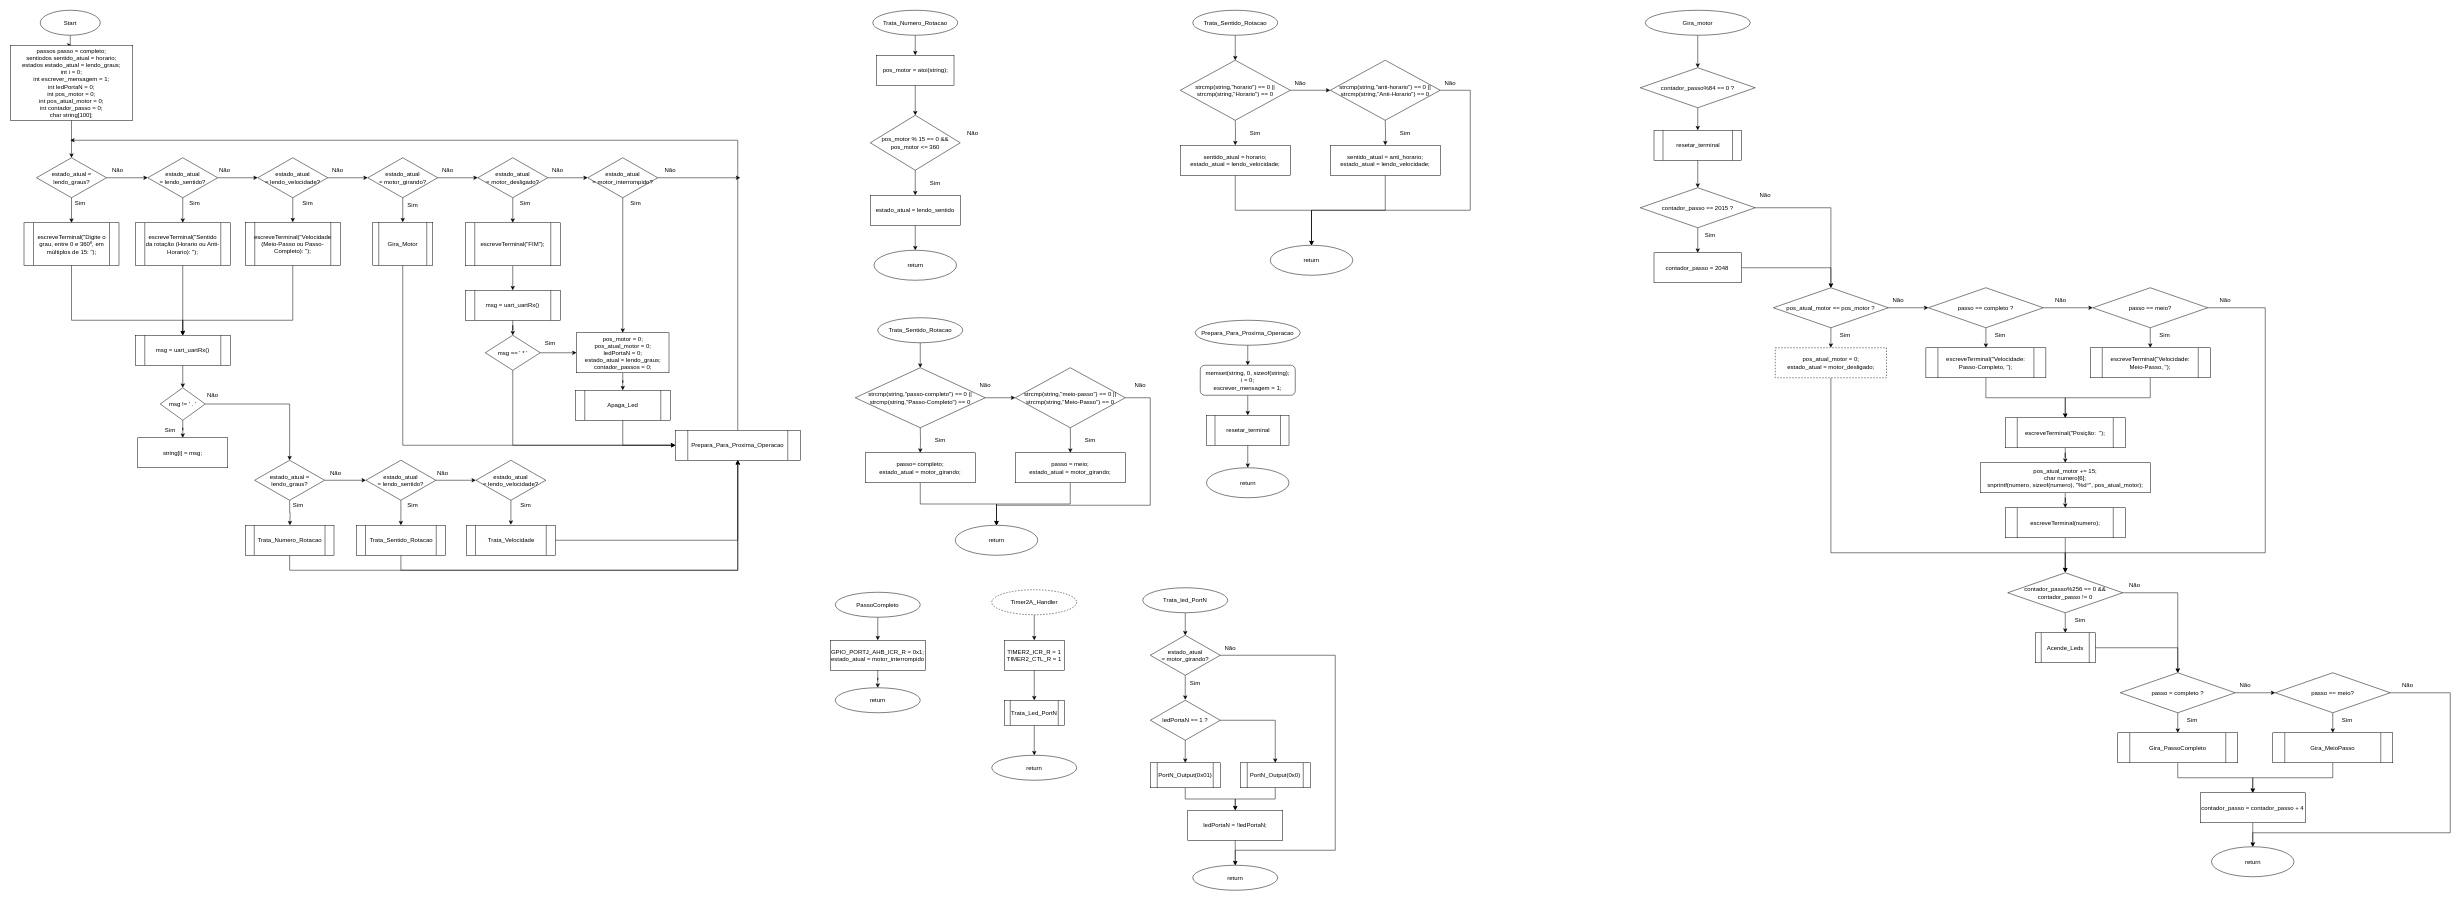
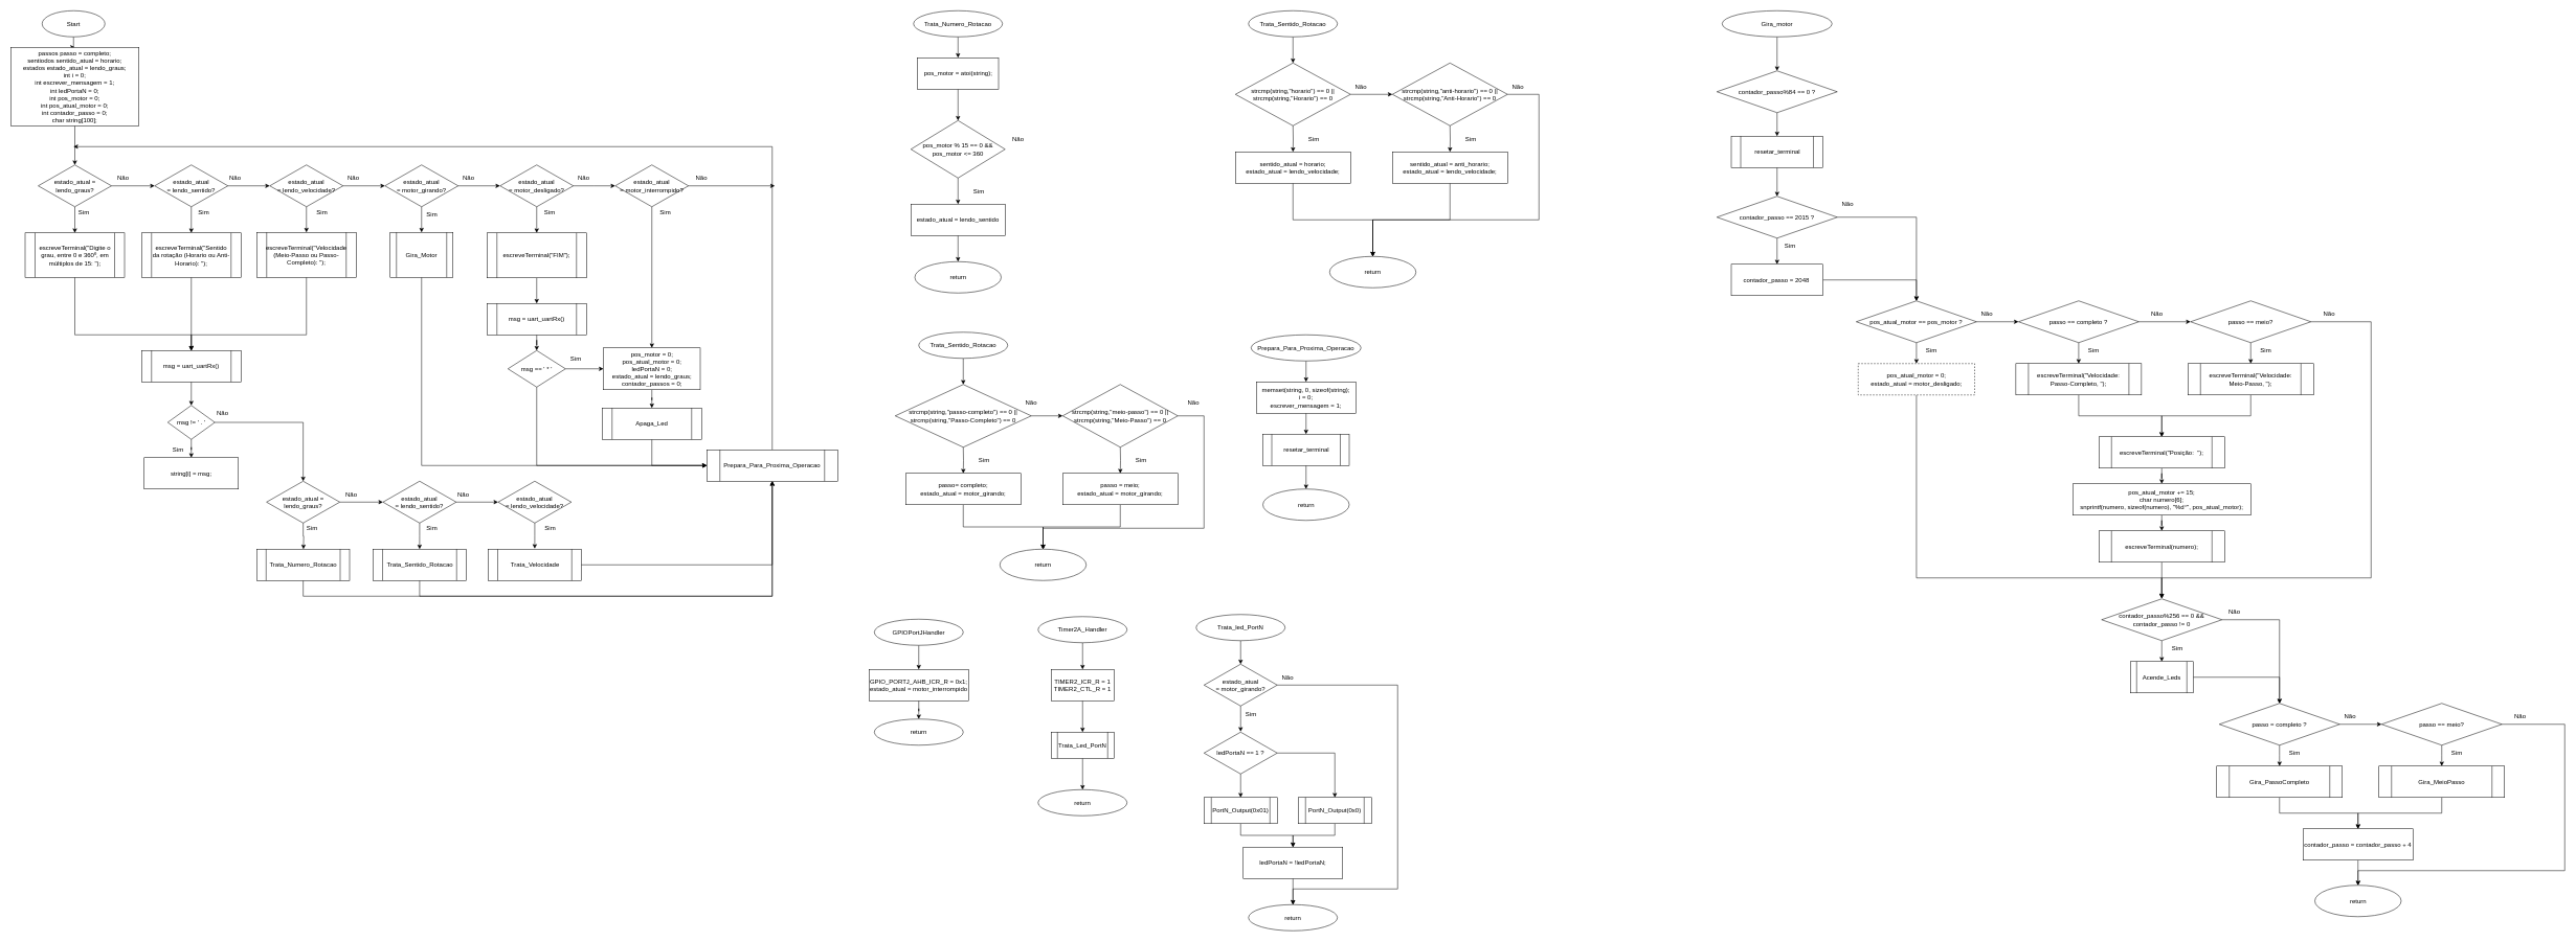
- <mxCell id="133" value="memset(string, 0, sizeof(string);&lt;br&gt;i = 0;&lt;br&gt;escrever_mensagem = 1;&lt;br&gt;" style="whiteSpace=wrap;html=1;rounded=1;" parent="1" vertex="1"><mxGeometry x="2400" y="730" width="190" height="60" as="geometry" /></mxCell>
+ <mxCell id="133" value="memset(string, 0, sizeof(string);&lt;br&gt;i = 0;&lt;br&gt;escrever_mensagem = 1;&lt;br&gt;" style="whiteSpace=wrap;html=1;" parent="1" vertex="1"><mxGeometry x="2400" y="730" width="190" height="60" as="geometry" /></mxCell>
- <mxCell id="207" value="Timer2A_Handler" style="ellipse;whiteSpace=wrap;html=1;dashed=1;" vertex="1" parent="1"><mxGeometry x="1983" y="1179" width="170" height="50" as="geometry" /></mxCell>
+ <mxCell id="207" value="Timer2A_Handler" style="ellipse;whiteSpace=wrap;html=1;" vertex="1" parent="1"><mxGeometry x="1983" y="1179" width="170" height="50" as="geometry" /></mxCell>
- <mxCell id="202" value="PassoCompleto" style="ellipse;whiteSpace=wrap;html=1;" vertex="1" parent="1"><mxGeometry x="1670" y="1184" width="170" height="50" as="geometry" /></mxCell>
+ <mxCell id="202" value="GPIOPortJHandler" style="ellipse;whiteSpace=wrap;html=1;" vertex="1" parent="1"><mxGeometry x="1670" y="1184" width="170" height="50" as="geometry" /></mxCell>
